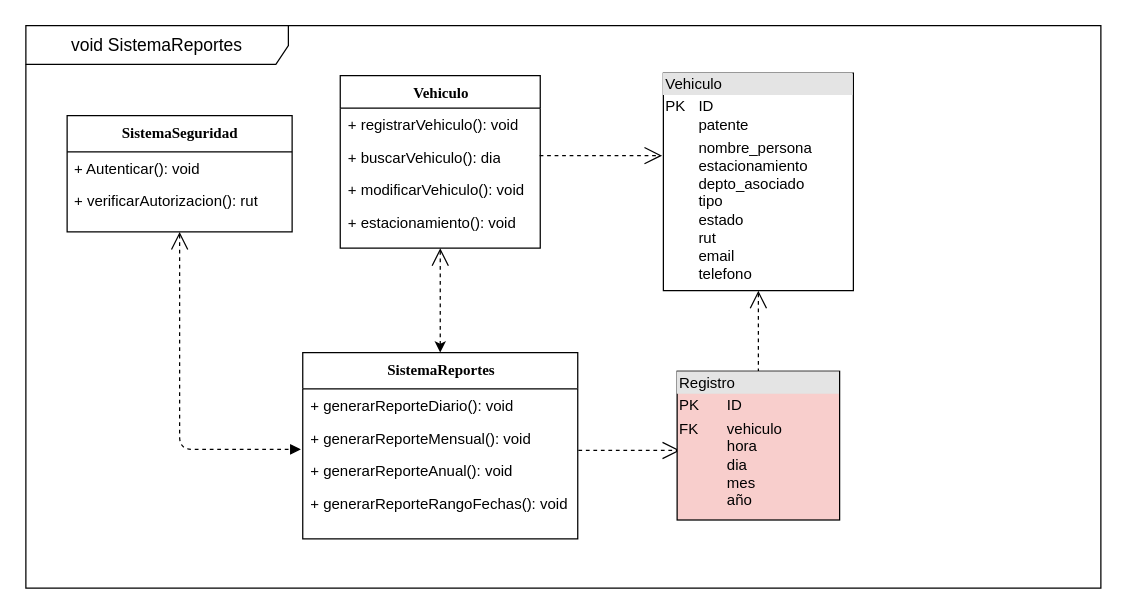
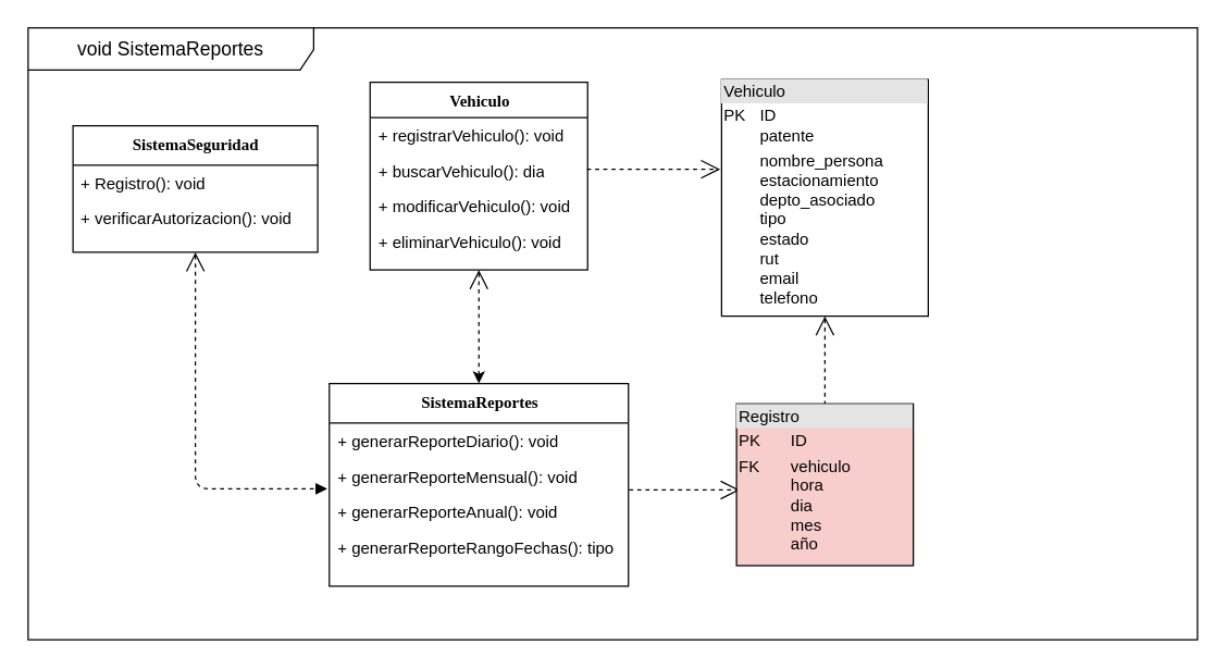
- <mxCell id="10" value="+ Autenticar(): void" style="text;html=1;strokeColor=none;fillColor=none;align=left;verticalAlign=top;spacingLeft=4;spacingRight=4;whiteSpace=wrap;overflow=hidden;rotatable=0;points=[[0,0.5],[1,0.5]];portConstraint=eastwest;" parent="9" vertex="1"><mxGeometry y="29" width="180" height="26" as="geometry" /></mxCell>
+ <mxCell id="10" value="+ Registro(): void" style="text;html=1;strokeColor=none;fillColor=none;align=left;verticalAlign=top;spacingLeft=4;spacingRight=4;whiteSpace=wrap;overflow=hidden;rotatable=0;points=[[0,0.5],[1,0.5]];portConstraint=eastwest;" parent="9" vertex="1"><mxGeometry y="29" width="180" height="26" as="geometry" /></mxCell>
- <mxCell id="11" value="+ verificarAutorizacion(): rut" style="text;html=1;strokeColor=none;fillColor=none;align=left;verticalAlign=top;spacingLeft=4;spacingRight=4;whiteSpace=wrap;overflow=hidden;rotatable=0;points=[[0,0.5],[1,0.5]];portConstraint=eastwest;" parent="9" vertex="1"><mxGeometry y="55" width="180" height="26" as="geometry" /></mxCell>
+ <mxCell id="11" value="+ verificarAutorizacion(): void" style="text;html=1;strokeColor=none;fillColor=none;align=left;verticalAlign=top;spacingLeft=4;spacingRight=4;whiteSpace=wrap;overflow=hidden;rotatable=0;points=[[0,0.5],[1,0.5]];portConstraint=eastwest;" parent="9" vertex="1"><mxGeometry y="55" width="180" height="26" as="geometry" /></mxCell>
- <mxCell id="18" value="+ estacionamiento(): void" style="text;html=1;strokeColor=none;fillColor=none;align=left;verticalAlign=top;spacingLeft=4;spacingRight=4;whiteSpace=wrap;overflow=hidden;rotatable=0;points=[[0,0.5],[1,0.5]];portConstraint=eastwest;" parent="14" vertex="1"><mxGeometry y="104" width="160" height="26" as="geometry" /></mxCell>
+ <mxCell id="18" value="+ eliminarVehiculo(): void" style="text;html=1;strokeColor=none;fillColor=none;align=left;verticalAlign=top;spacingLeft=4;spacingRight=4;whiteSpace=wrap;overflow=hidden;rotatable=0;points=[[0,0.5],[1,0.5]];portConstraint=eastwest;" parent="14" vertex="1"><mxGeometry y="104" width="160" height="26" as="geometry" /></mxCell>
- <mxCell id="7" value="+ generarReporteRangoFechas(): void" style="text;html=1;strokeColor=none;fillColor=none;align=left;verticalAlign=top;spacingLeft=4;spacingRight=4;whiteSpace=wrap;overflow=hidden;rotatable=0;points=[[0,0.5],[1,0.5]];portConstraint=eastwest;" parent="3" vertex="1"><mxGeometry y="107" width="220" height="26" as="geometry" /></mxCell>
+ <mxCell id="7" value="+ generarReporteRangoFechas(): tipo" style="text;html=1;strokeColor=none;fillColor=none;align=left;verticalAlign=top;spacingLeft=4;spacingRight=4;whiteSpace=wrap;overflow=hidden;rotatable=0;points=[[0,0.5],[1,0.5]];portConstraint=eastwest;" parent="3" vertex="1"><mxGeometry y="107" width="220" height="26" as="geometry" /></mxCell>
